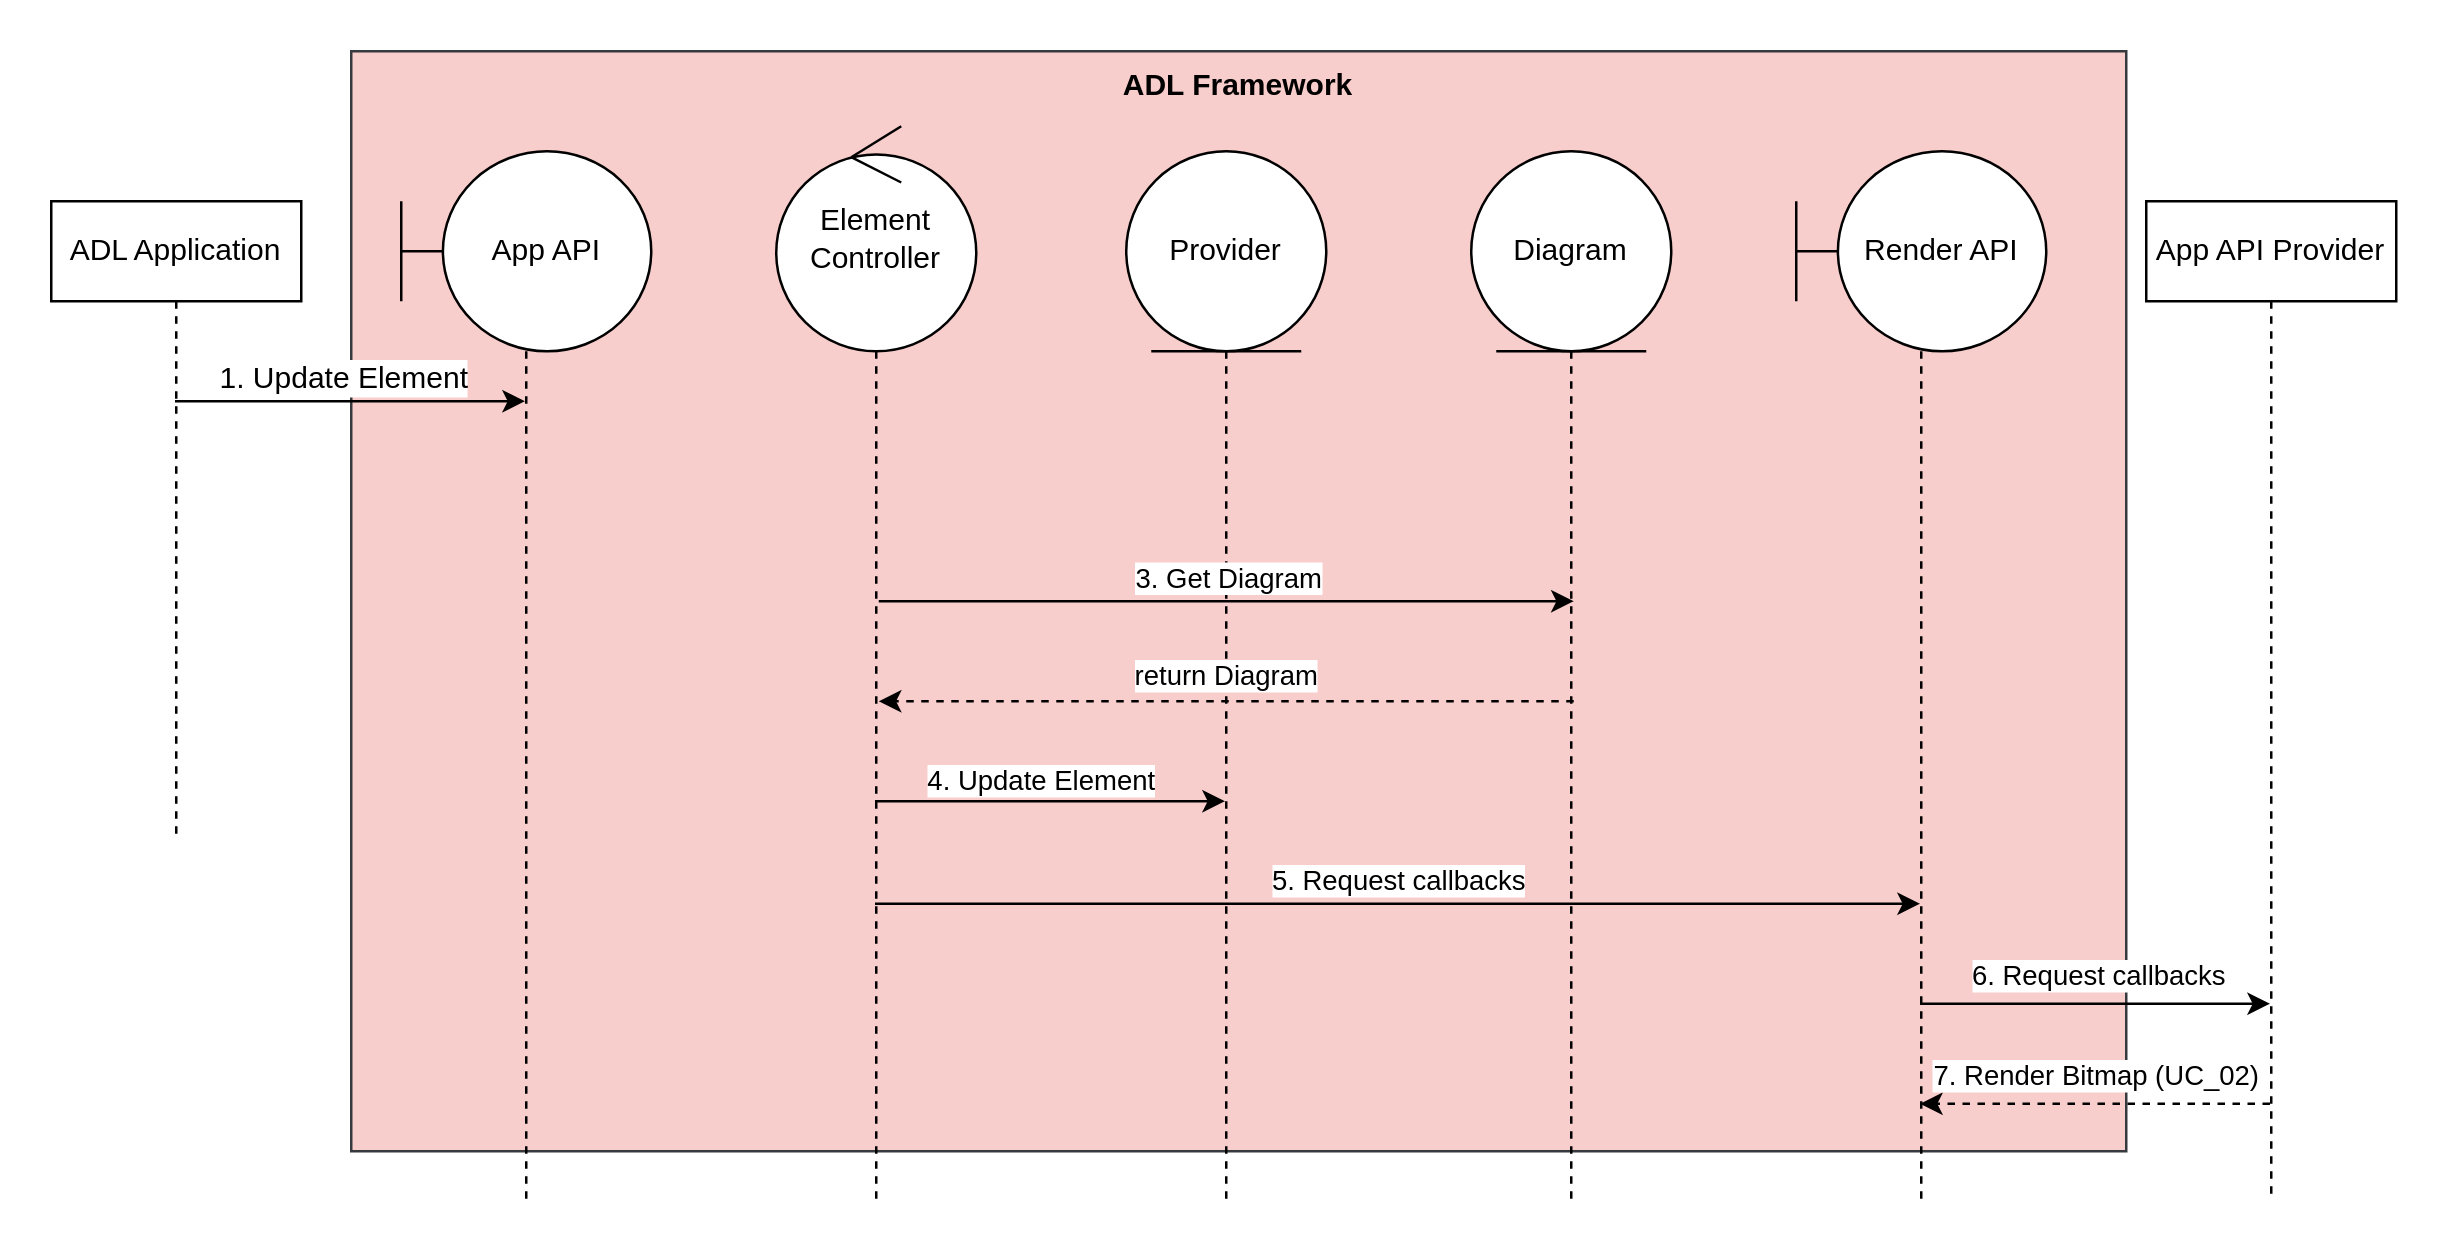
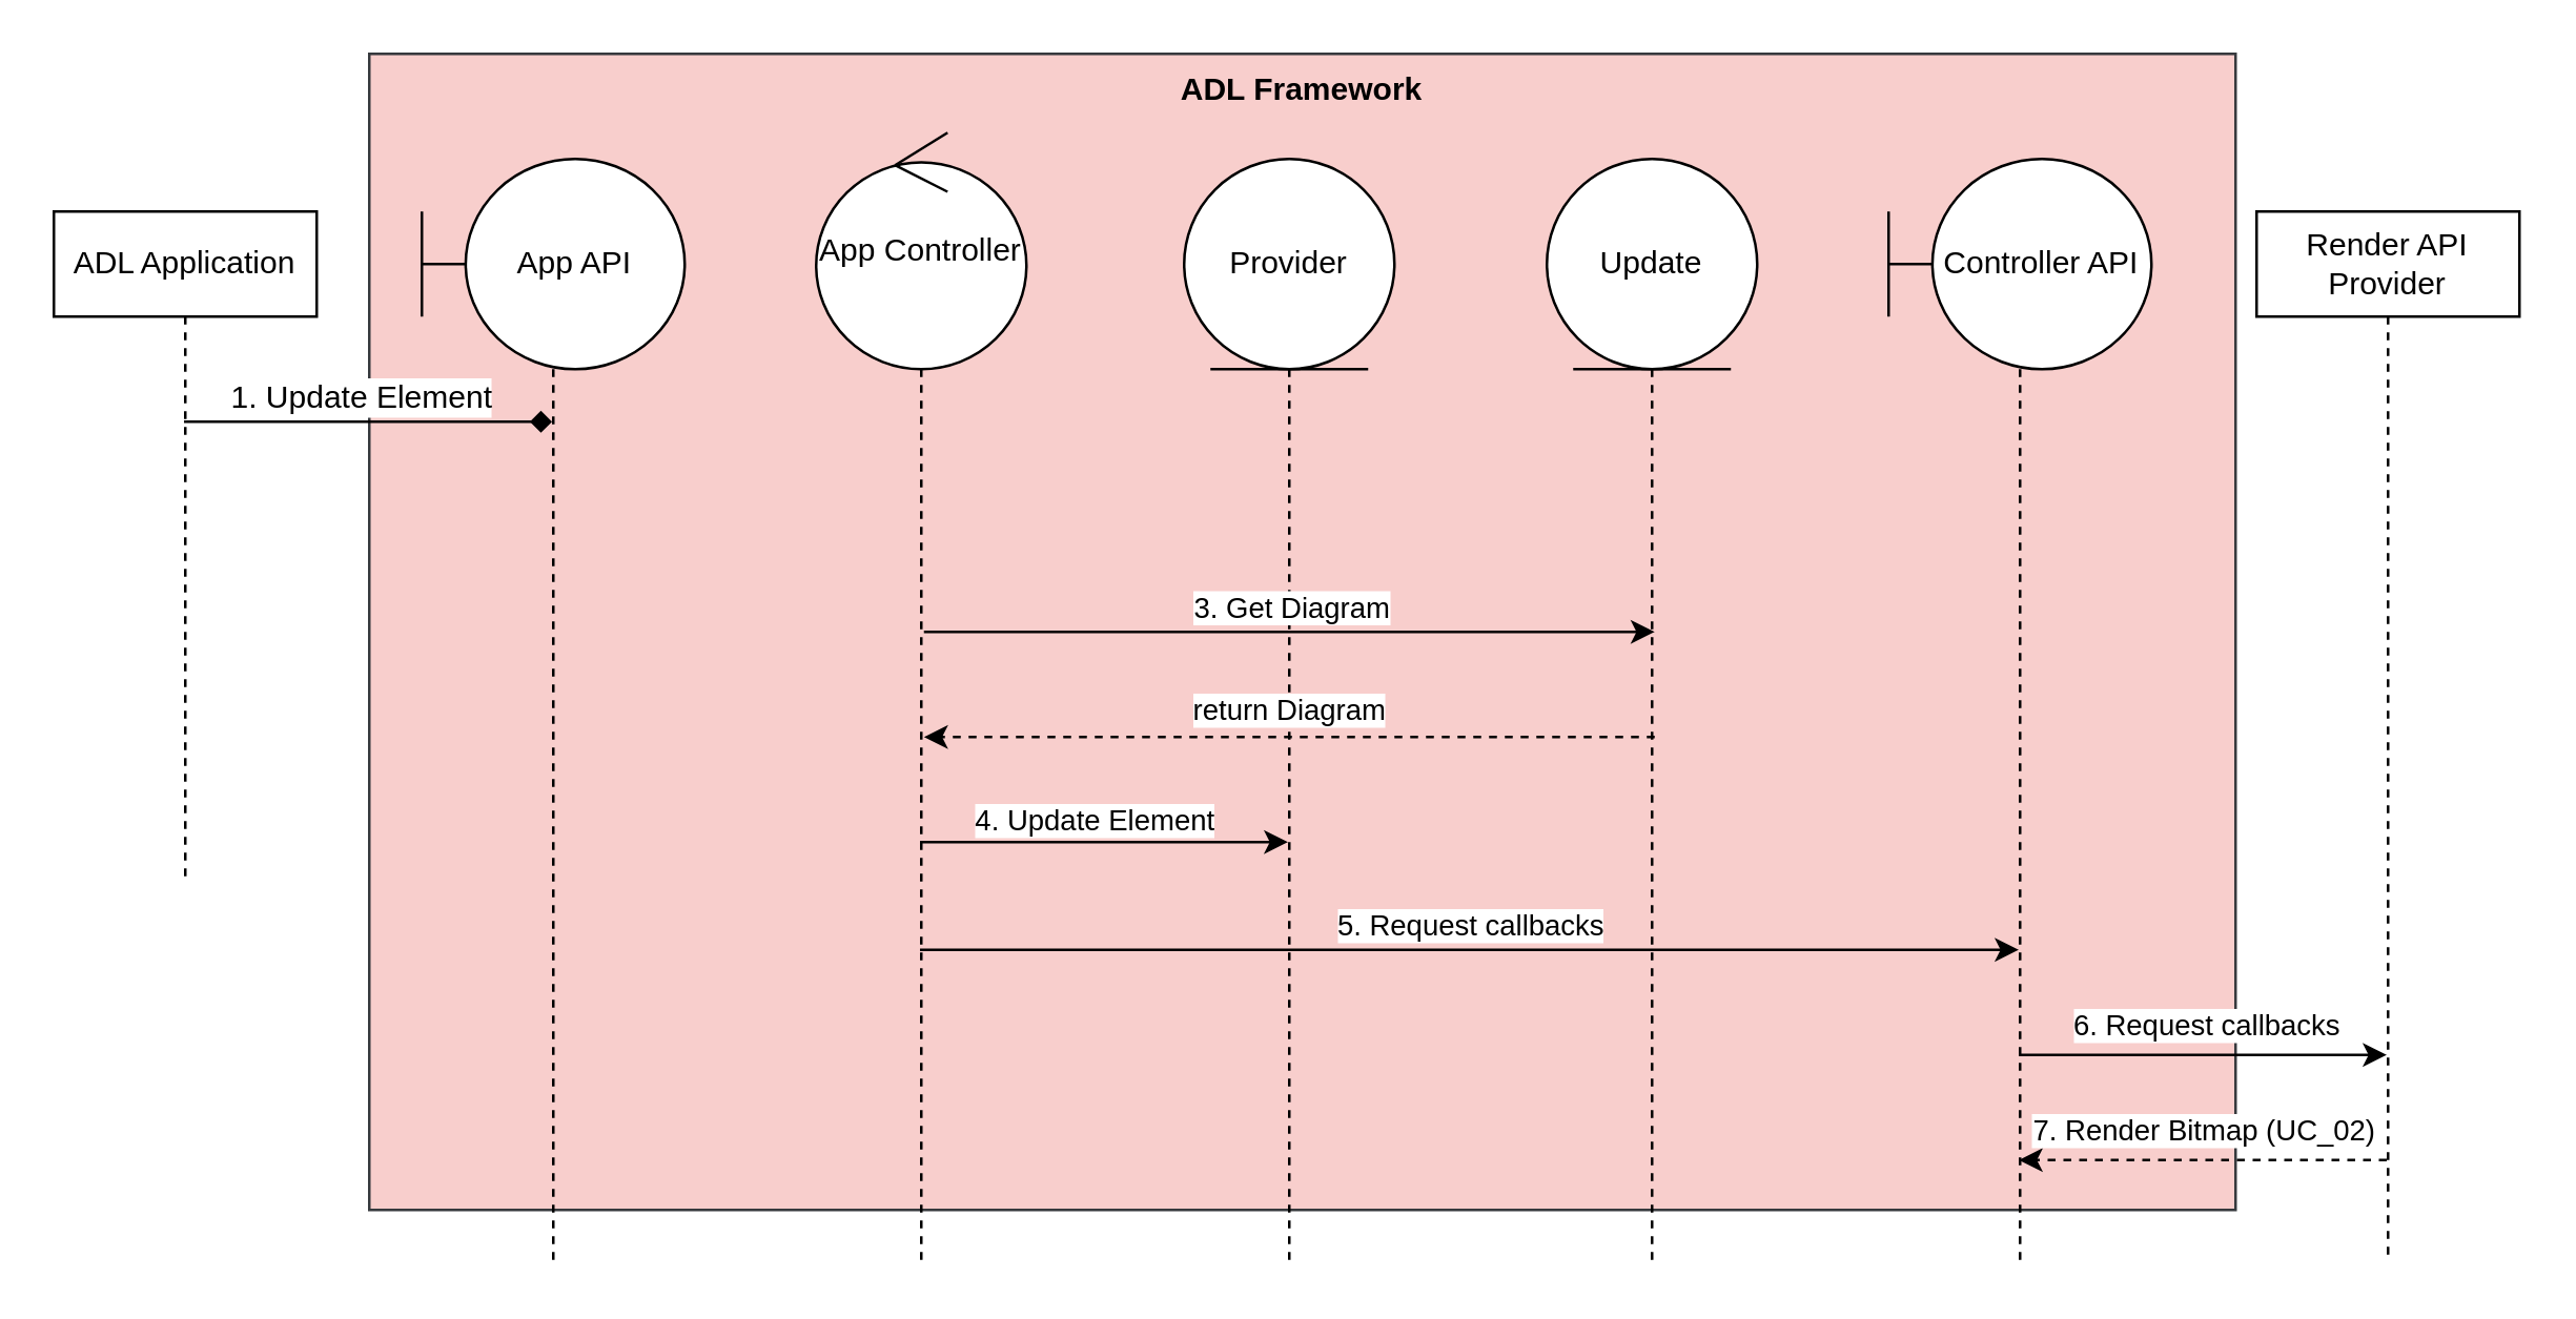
- <mxCell id="9" value="Element Controller" style="shape=umlLifeline;perimeter=lifelinePerimeter;whiteSpace=wrap;html=1;container=1;dropTarget=0;collapsible=0;recursiveResize=0;outlineConnect=0;portConstraint=eastwest;newEdgeStyle={&quot;curved&quot;:0,&quot;rounded&quot;:0};participant=umlControl;strokeColor=default;align=center;verticalAlign=middle;fontFamily=Helvetica;fontSize=12;fontColor=default;fillColor=default;size=90;" parent="1" vertex="1"><mxGeometry x="310" y="50" width="80" height="430" as="geometry" /></mxCell>
+ <mxCell id="9" value="App Controller" style="shape=umlLifeline;perimeter=lifelinePerimeter;whiteSpace=wrap;html=1;container=1;dropTarget=0;collapsible=0;recursiveResize=0;outlineConnect=0;portConstraint=eastwest;newEdgeStyle={&quot;curved&quot;:0,&quot;rounded&quot;:0};participant=umlControl;strokeColor=default;align=center;verticalAlign=middle;fontFamily=Helvetica;fontSize=12;fontColor=default;fillColor=default;size=90;" parent="1" vertex="1"><mxGeometry x="310" y="50" width="80" height="430" as="geometry" /></mxCell>
- <mxCell id="15" value="Diagram" style="shape=umlLifeline;perimeter=lifelinePerimeter;whiteSpace=wrap;html=1;container=1;dropTarget=0;collapsible=0;recursiveResize=0;outlineConnect=0;portConstraint=eastwest;newEdgeStyle={&quot;curved&quot;:0,&quot;rounded&quot;:0};participant=umlEntity;strokeColor=default;align=center;verticalAlign=middle;fontFamily=Helvetica;fontSize=12;fontColor=default;fillColor=default;size=80;" parent="1" vertex="1"><mxGeometry x="588" y="60" width="80" height="420" as="geometry" /></mxCell>
+ <mxCell id="15" value="Update" style="shape=umlLifeline;perimeter=lifelinePerimeter;whiteSpace=wrap;html=1;container=1;dropTarget=0;collapsible=0;recursiveResize=0;outlineConnect=0;portConstraint=eastwest;newEdgeStyle={&quot;curved&quot;:0,&quot;rounded&quot;:0};participant=umlEntity;strokeColor=default;align=center;verticalAlign=middle;fontFamily=Helvetica;fontSize=12;fontColor=default;fillColor=default;size=80;" parent="1" vertex="1"><mxGeometry x="588" y="60" width="80" height="420" as="geometry" /></mxCell>
- <mxCell id="21" value="&amp;nbsp; &amp;nbsp; &amp;nbsp;Render API" style="shape=umlLifeline;perimeter=lifelinePerimeter;whiteSpace=wrap;html=1;container=1;dropTarget=0;collapsible=0;recursiveResize=0;outlineConnect=0;portConstraint=eastwest;newEdgeStyle={&quot;curved&quot;:0,&quot;rounded&quot;:0};participant=umlBoundary;size=80;" parent="1" vertex="1"><mxGeometry x="718" y="60" width="100" height="420" as="geometry" /></mxCell>
+ <mxCell id="21" value="&amp;nbsp; &amp;nbsp; &amp;nbsp;Controller API" style="shape=umlLifeline;perimeter=lifelinePerimeter;whiteSpace=wrap;html=1;container=1;dropTarget=0;collapsible=0;recursiveResize=0;outlineConnect=0;portConstraint=eastwest;newEdgeStyle={&quot;curved&quot;:0,&quot;rounded&quot;:0};participant=umlBoundary;size=80;" parent="1" vertex="1"><mxGeometry x="718" y="60" width="100" height="420" as="geometry" /></mxCell>
- <mxCell id="18" value="App API Provider" style="shape=umlLifeline;perimeter=lifelinePerimeter;whiteSpace=wrap;html=1;container=1;dropTarget=0;collapsible=0;recursiveResize=0;outlineConnect=0;portConstraint=eastwest;newEdgeStyle={&quot;curved&quot;:0,&quot;rounded&quot;:0};" parent="1" vertex="1"><mxGeometry x="858" y="80" width="100" height="400" as="geometry" /></mxCell>
+ <mxCell id="18" value="Render API Provider" style="shape=umlLifeline;perimeter=lifelinePerimeter;whiteSpace=wrap;html=1;container=1;dropTarget=0;collapsible=0;recursiveResize=0;outlineConnect=0;portConstraint=eastwest;newEdgeStyle={&quot;curved&quot;:0,&quot;rounded&quot;:0};" parent="1" vertex="1"><mxGeometry x="858" y="80" width="100" height="400" as="geometry" /></mxCell>
- <mxCell id="4" style="rounded=0;orthogonalLoop=1;jettySize=auto;html=1;fontFamily=Helvetica;fontSize=12;fontColor=default;" parent="1" source="6" target="10" edge="1"><mxGeometry relative="1" as="geometry"><Array as="points"><mxPoint x="160" y="160" /></Array></mxGeometry></mxCell>
+ <mxCell id="4" style="rounded=0;orthogonalLoop=1;jettySize=auto;html=1;fontFamily=Helvetica;fontSize=12;fontColor=default;endArrow=diamond;" parent="1" source="6" target="10" edge="1"><mxGeometry relative="1" as="geometry"><Array as="points"><mxPoint x="160" y="160" /></Array></mxGeometry></mxCell>
